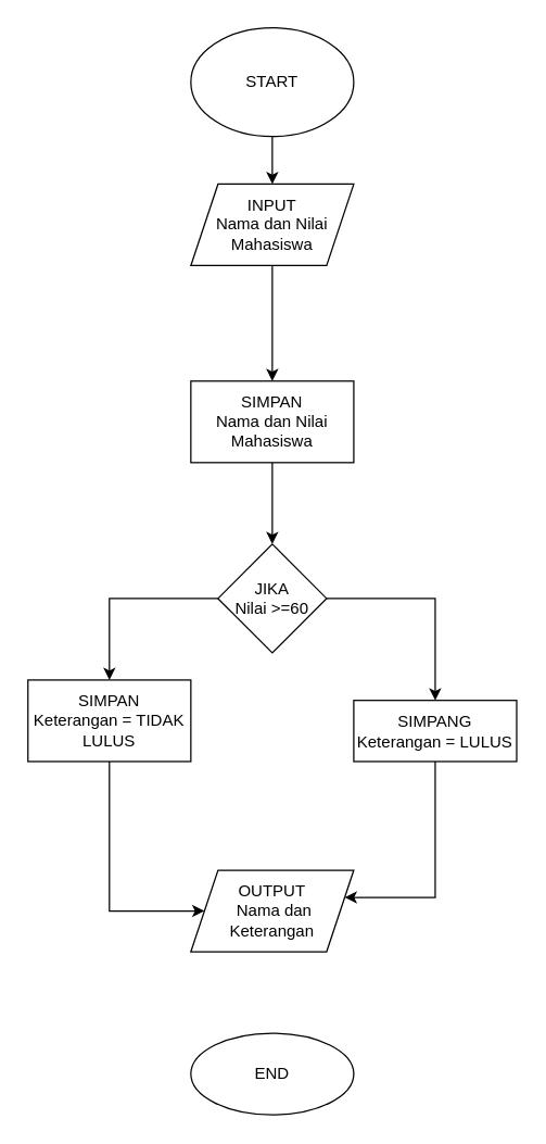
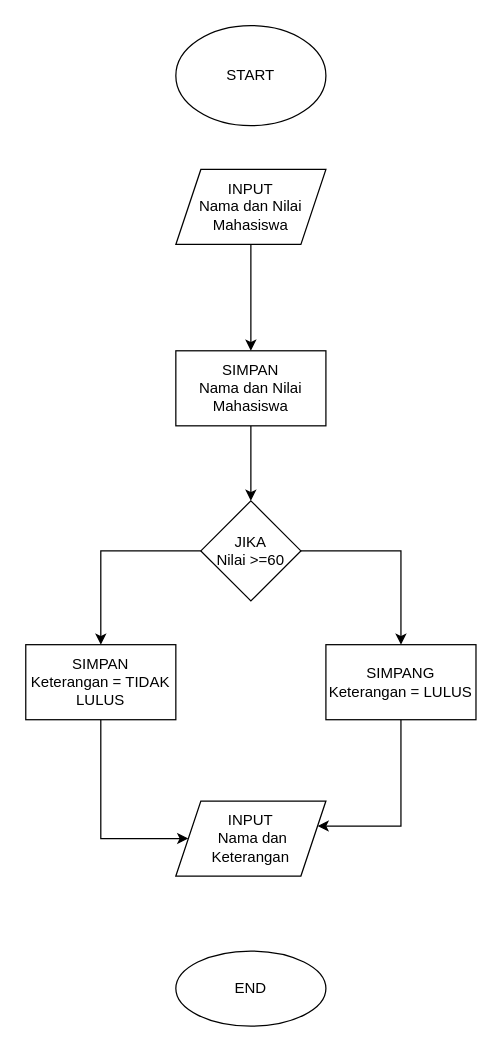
- <mxCell id="2" value="" style="edgeStyle=orthogonalEdgeStyle;rounded=0;orthogonalLoop=1;jettySize=auto;html=1;" edge="1" parent="1" source="3" target="5"><mxGeometry relative="1" as="geometry" /></mxCell>
- <mxCell id="14" value="SIMPAN&lt;br&gt;Keterangan = TIDAK LULUS" style="whiteSpace=wrap;html=1;" vertex="1" parent="1"><mxGeometry x="20" y="500" width="120" height="60" as="geometry" /></mxCell>
+ <mxCell id="14" value="SIMPAN&lt;br&gt;Keterangan = TIDAK LULUS" style="whiteSpace=wrap;html=1;" vertex="1" parent="1"><mxGeometry x="20" y="515" width="120" height="60" as="geometry" /></mxCell>
- <mxCell id="12" value="SIMPANG&lt;br&gt;Keterangan = LULUS" style="whiteSpace=wrap;html=1;" vertex="1" parent="1"><mxGeometry x="260" y="515" width="120" height="45" as="geometry" /></mxCell>
+ <mxCell id="12" value="SIMPANG&lt;br&gt;Keterangan = LULUS" style="whiteSpace=wrap;html=1;" vertex="1" parent="1"><mxGeometry x="260" y="515" width="120" height="60" as="geometry" /></mxCell>
- <mxCell id="15" value="OUTPUT&lt;br&gt;&amp;nbsp;Nama dan Keterangan" style="shape=parallelogram;perimeter=parallelogramPerimeter;whiteSpace=wrap;html=1;fixedSize=1;" vertex="1" parent="1"><mxGeometry x="140" y="640" width="120" height="60" as="geometry" /></mxCell>
+ <mxCell id="15" value="INPUT&lt;br&gt;&amp;nbsp;Nama dan Keterangan" style="shape=parallelogram;perimeter=parallelogramPerimeter;whiteSpace=wrap;html=1;fixedSize=1;" vertex="1" parent="1"><mxGeometry x="140" y="640" width="120" height="60" as="geometry" /></mxCell>
